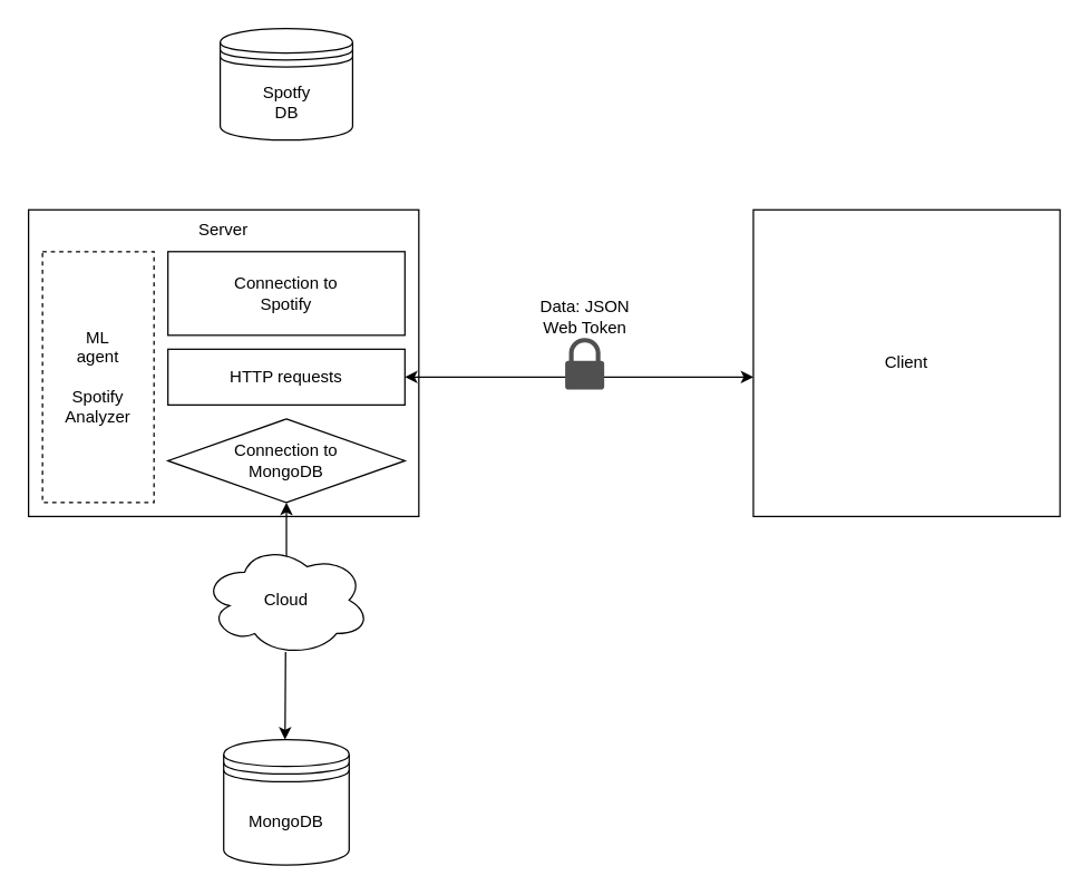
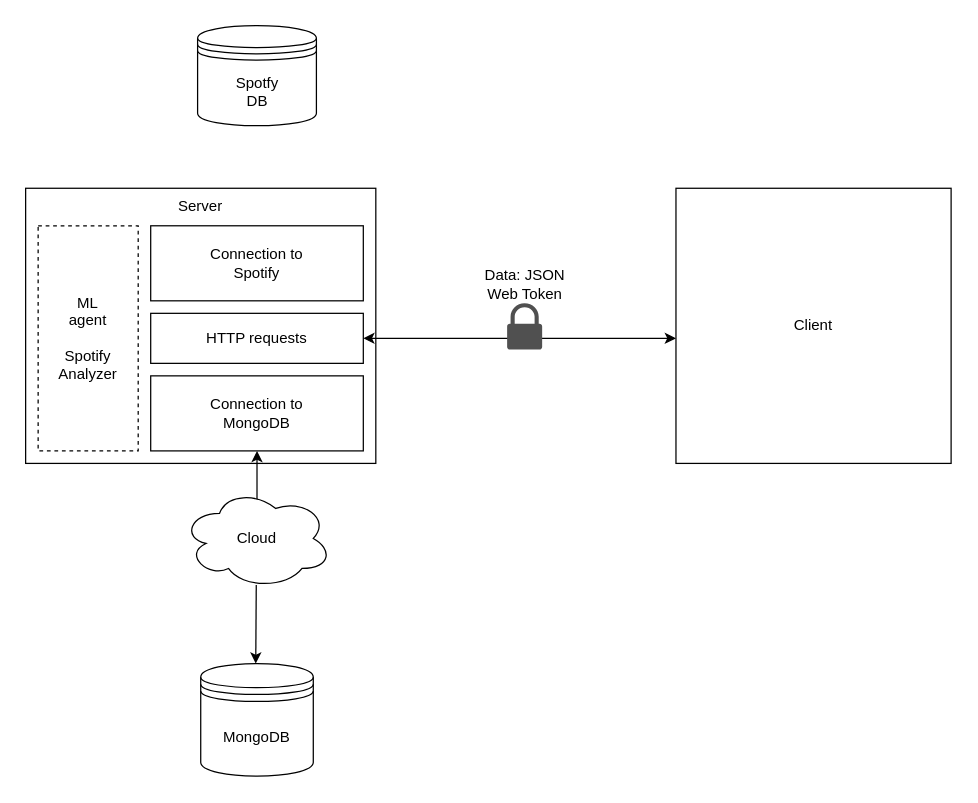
- <mxCell id="4" value="Connection to&lt;div&gt;MongoDB&lt;/div&gt;" style="rhombus;whiteSpace=wrap;html=1;" vertex="1" parent="1"><mxGeometry x="120" y="300" width="170" height="60" as="geometry" /></mxCell>
+ <mxCell id="4" value="Connection to&lt;div&gt;MongoDB&lt;/div&gt;" style="rounded=0;whiteSpace=wrap;html=1;" vertex="1" parent="1"><mxGeometry x="120" y="300" width="170" height="60" as="geometry" /></mxCell>
